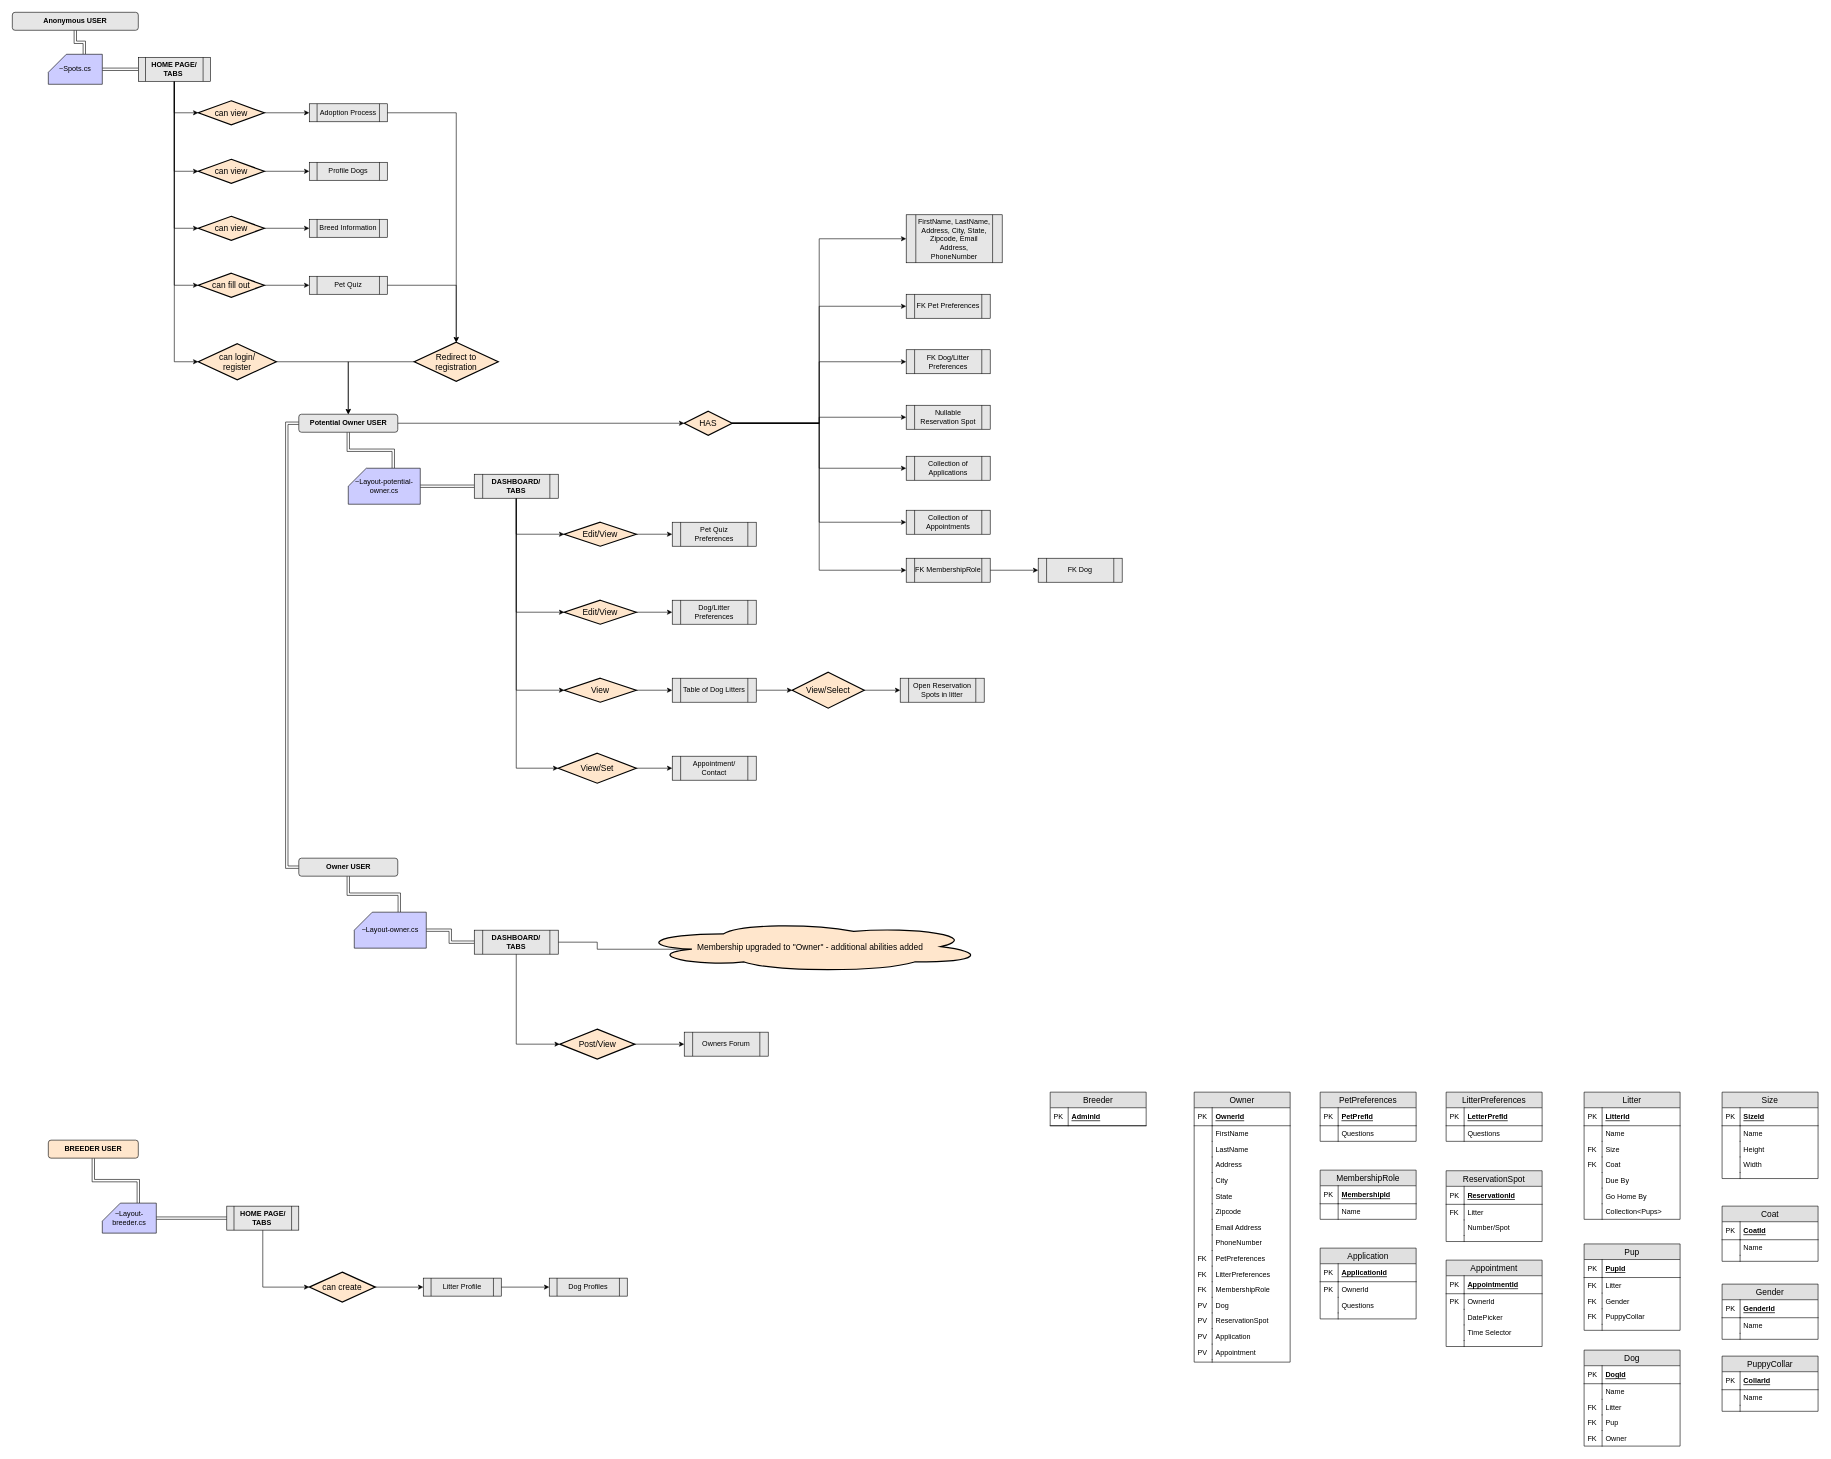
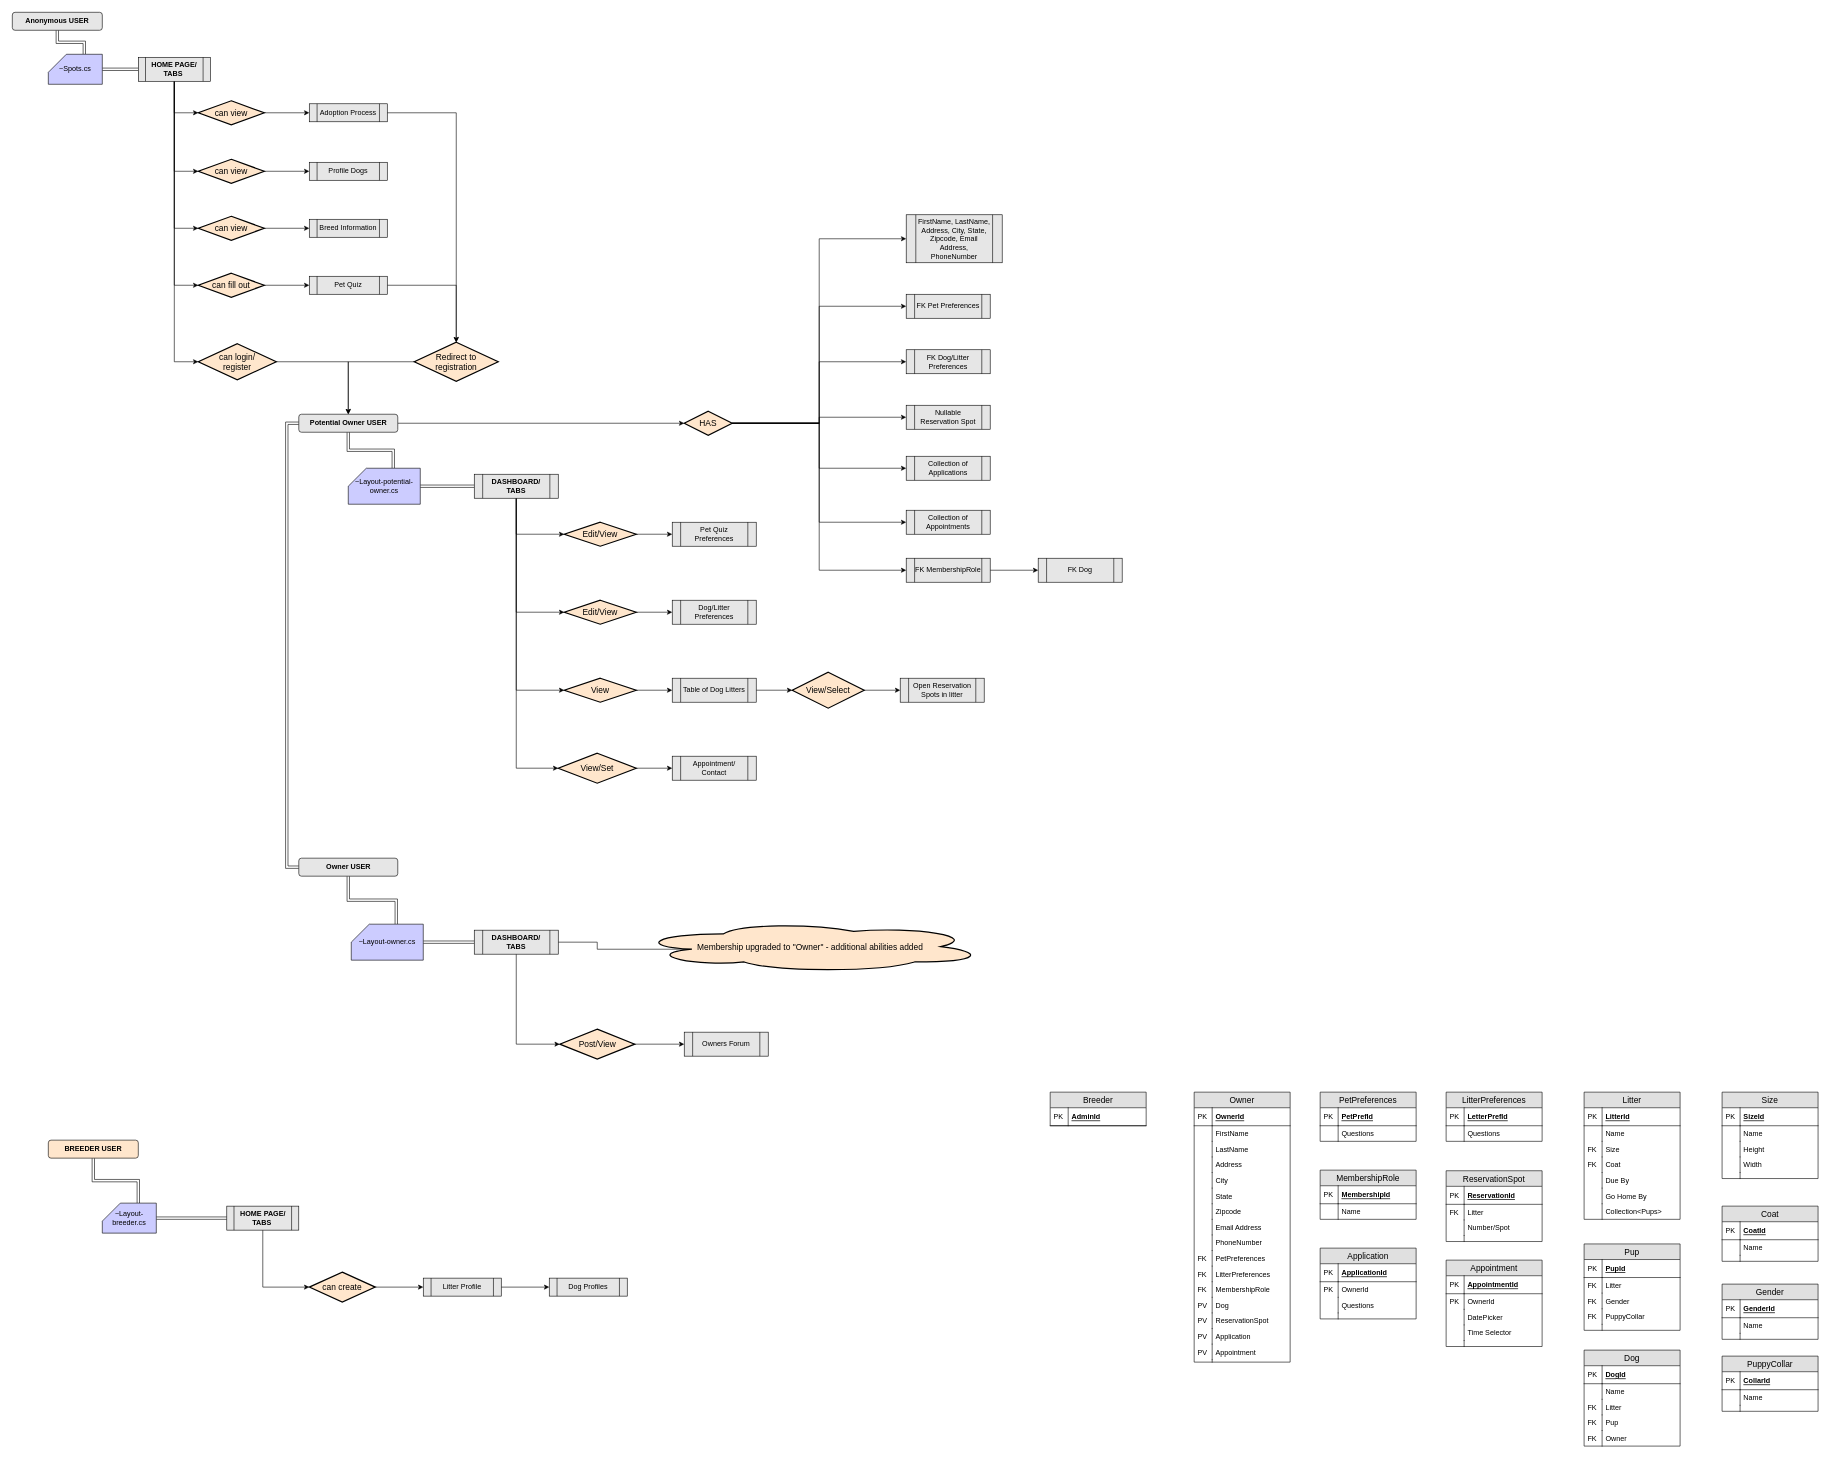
- <mxCell id="3" value="&lt;b&gt;Anonymous USER&lt;/b&gt;" style="rounded=1;whiteSpace=wrap;html=1;fillColor=#E6E6E6;" vertex="1" parent="1"><mxGeometry x="20" y="20" width="210" height="30" as="geometry" /></mxCell>
+ <mxCell id="3" value="&lt;b&gt;Anonymous USER&lt;/b&gt;" style="rounded=1;whiteSpace=wrap;html=1;fillColor=#E6E6E6;" vertex="1" parent="1"><mxGeometry x="20" y="20" width="150" height="30" as="geometry" /></mxCell>
- <mxCell id="77" value="&lt;span style=&quot;white-space: normal&quot;&gt;~Layout-owner.cs&lt;/span&gt;" style="shape=card;whiteSpace=wrap;html=1;fillColor=#CCCCFF;" vertex="1" parent="1"><mxGeometry x="590" y="1520" width="120" height="60" as="geometry" /></mxCell>
+ <mxCell id="77" value="&lt;span style=&quot;white-space: normal&quot;&gt;~Layout-owner.cs&lt;/span&gt;" style="shape=card;whiteSpace=wrap;html=1;fillColor=#CCCCFF;" vertex="1" parent="1"><mxGeometry x="585" y="1540" width="120" height="60" as="geometry" /></mxCell>
